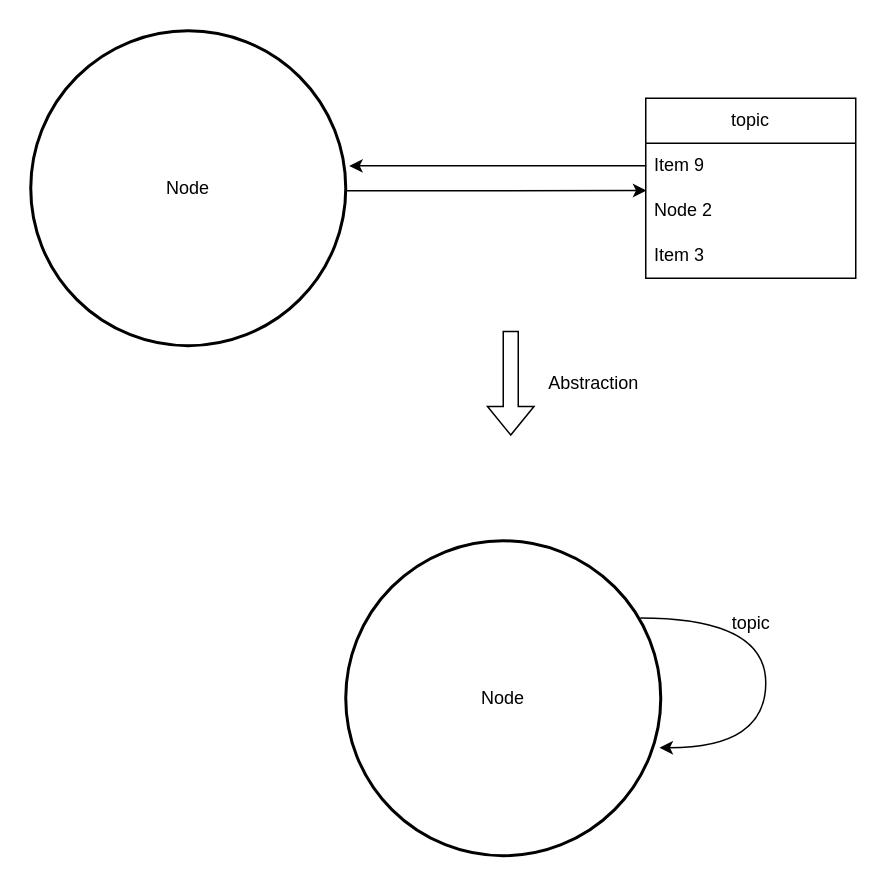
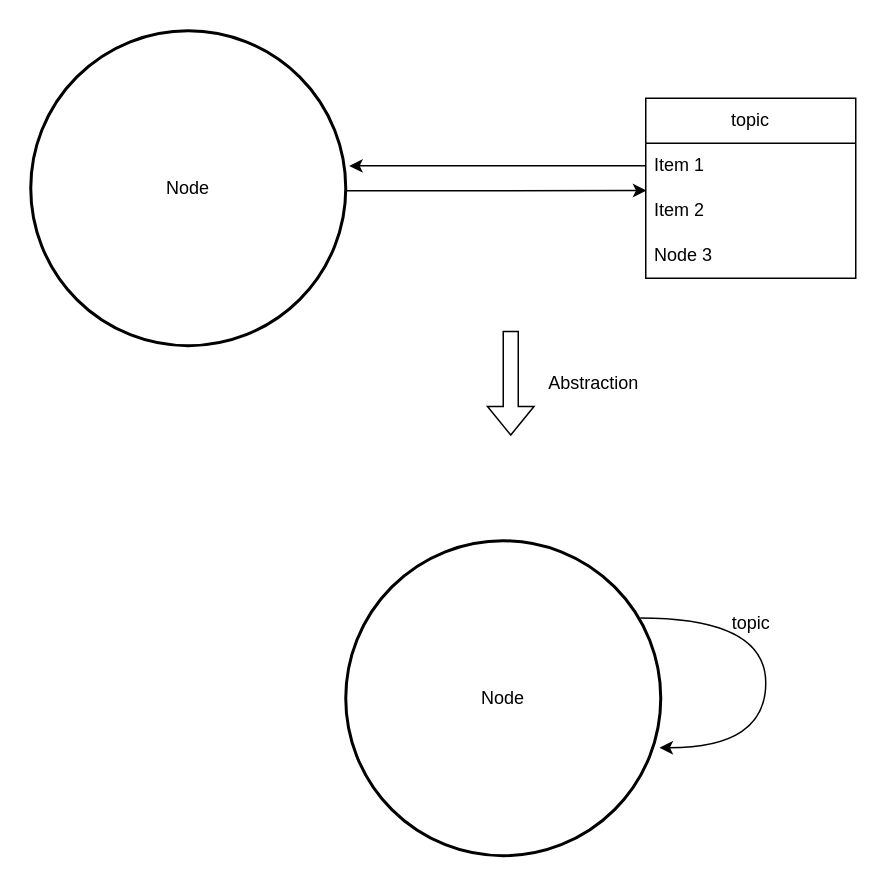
- <mxCell id="4" value="Item 9" style="text;strokeColor=none;fillColor=none;align=left;verticalAlign=middle;spacingLeft=4;spacingRight=4;overflow=hidden;points=[[0,0.5],[1,0.5]];portConstraint=eastwest;rotatable=0;whiteSpace=wrap;html=1;" vertex="1" parent="3"><mxGeometry y="30" width="140" height="30" as="geometry" /></mxCell>
+ <mxCell id="4" value="Item 1" style="text;strokeColor=none;fillColor=none;align=left;verticalAlign=middle;spacingLeft=4;spacingRight=4;overflow=hidden;points=[[0,0.5],[1,0.5]];portConstraint=eastwest;rotatable=0;whiteSpace=wrap;html=1;" vertex="1" parent="3"><mxGeometry y="30" width="140" height="30" as="geometry" /></mxCell>
- <mxCell id="5" value="Node 2" style="text;strokeColor=none;fillColor=none;align=left;verticalAlign=middle;spacingLeft=4;spacingRight=4;overflow=hidden;points=[[0,0.5],[1,0.5]];portConstraint=eastwest;rotatable=0;whiteSpace=wrap;html=1;" vertex="1" parent="3"><mxGeometry y="60" width="140" height="30" as="geometry" /></mxCell>
+ <mxCell id="5" value="Item 2" style="text;strokeColor=none;fillColor=none;align=left;verticalAlign=middle;spacingLeft=4;spacingRight=4;overflow=hidden;points=[[0,0.5],[1,0.5]];portConstraint=eastwest;rotatable=0;whiteSpace=wrap;html=1;" vertex="1" parent="3"><mxGeometry y="60" width="140" height="30" as="geometry" /></mxCell>
- <mxCell id="6" value="Item 3" style="text;strokeColor=none;fillColor=none;align=left;verticalAlign=middle;spacingLeft=4;spacingRight=4;overflow=hidden;points=[[0,0.5],[1,0.5]];portConstraint=eastwest;rotatable=0;whiteSpace=wrap;html=1;" vertex="1" parent="3"><mxGeometry y="90" width="140" height="30" as="geometry" /></mxCell>
+ <mxCell id="6" value="Node 3" style="text;strokeColor=none;fillColor=none;align=left;verticalAlign=middle;spacingLeft=4;spacingRight=4;overflow=hidden;points=[[0,0.5],[1,0.5]];portConstraint=eastwest;rotatable=0;whiteSpace=wrap;html=1;" vertex="1" parent="3"><mxGeometry y="90" width="140" height="30" as="geometry" /></mxCell>
